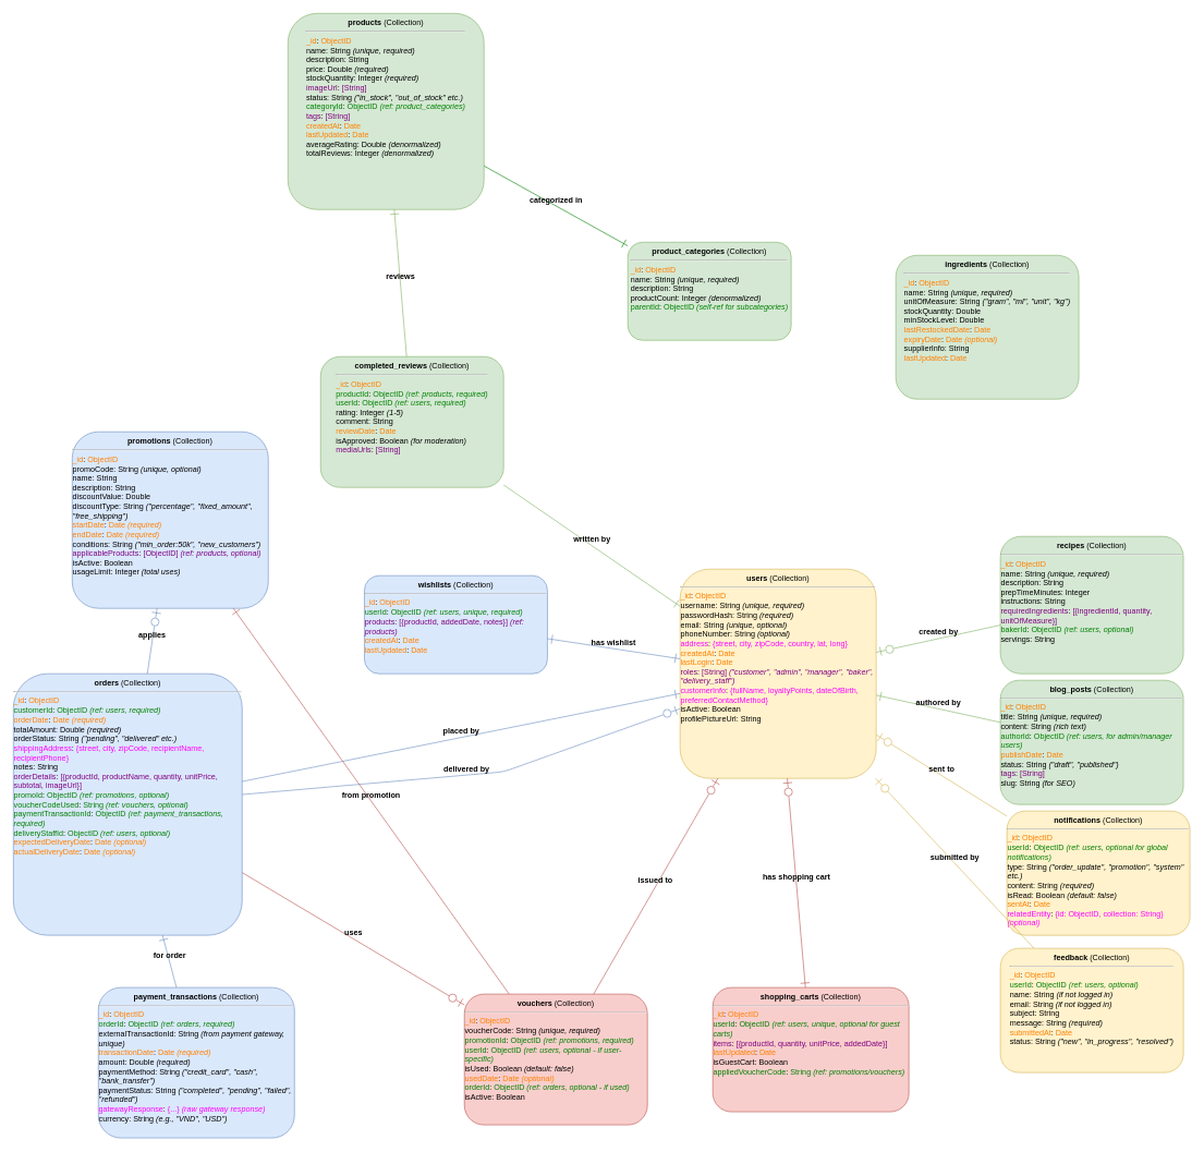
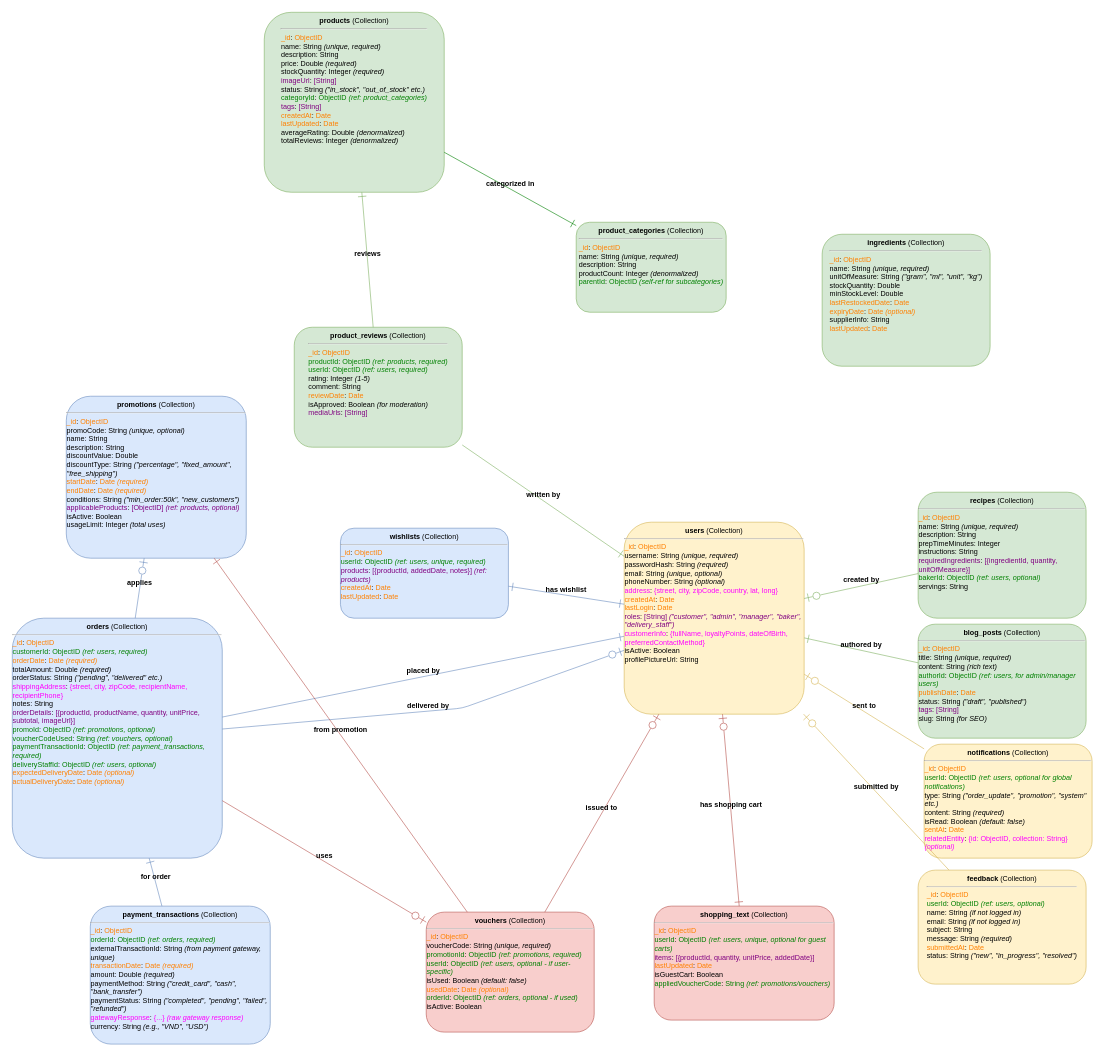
- <mxCell id="12" value="&lt;b&gt;completed_reviews&lt;/b&gt; (Collection)&lt;hr&gt;&lt;div style=&quot;text-align: left&quot;&gt;&lt;font color=&quot;#FF8000&quot;&gt;_id&lt;/font&gt;: &lt;font color=&quot;#FF8000&quot;&gt;ObjectID&lt;/font&gt;&lt;br&gt;&lt;font color=&quot;#008000&quot;&gt;productId&lt;/font&gt;: &lt;font color=&quot;#008000&quot;&gt;ObjectID &lt;i&gt;(ref: products, required)&lt;/i&gt;&lt;/font&gt;&lt;br&gt;&lt;font color=&quot;#008000&quot;&gt;userId&lt;/font&gt;: &lt;font color=&quot;#008000&quot;&gt;ObjectID &lt;i&gt;(ref: users, required)&lt;/i&gt;&lt;/font&gt;&lt;br&gt;rating: Integer &lt;i&gt;(1-5)&lt;/i&gt;&lt;br&gt;comment: String&lt;br&gt;&lt;font color=&quot;#FF8000&quot;&gt;reviewDate&lt;/font&gt;: &lt;font color=&quot;#FF8000&quot;&gt;Date&lt;/font&gt;&lt;br&gt;isApproved: Boolean &lt;i&gt;(for moderation)&lt;/i&gt;&lt;br&gt;&lt;font color=&quot;#800080&quot;&gt;mediaUrls&lt;/font&gt;: &lt;font color=&quot;#800080&quot;&gt;[String]&lt;/font&gt;&lt;/div&gt;" style="rounded=1;whiteSpace=wrap;html=1;fillColor=#D5E8D4;strokeColor=#82B366;fontFamily=Helvetica;fontSize=12;align=center;verticalAlign=top;" parent="1" vertex="1"><mxGeometry x="490" y="545" width="280" height="200" as="geometry" /></mxCell>
+ <mxCell id="12" value="&lt;b&gt;product_reviews&lt;/b&gt; (Collection)&lt;hr&gt;&lt;div style=&quot;text-align: left&quot;&gt;&lt;font color=&quot;#FF8000&quot;&gt;_id&lt;/font&gt;: &lt;font color=&quot;#FF8000&quot;&gt;ObjectID&lt;/font&gt;&lt;br&gt;&lt;font color=&quot;#008000&quot;&gt;productId&lt;/font&gt;: &lt;font color=&quot;#008000&quot;&gt;ObjectID &lt;i&gt;(ref: products, required)&lt;/i&gt;&lt;/font&gt;&lt;br&gt;&lt;font color=&quot;#008000&quot;&gt;userId&lt;/font&gt;: &lt;font color=&quot;#008000&quot;&gt;ObjectID &lt;i&gt;(ref: users, required)&lt;/i&gt;&lt;/font&gt;&lt;br&gt;rating: Integer &lt;i&gt;(1-5)&lt;/i&gt;&lt;br&gt;comment: String&lt;br&gt;&lt;font color=&quot;#FF8000&quot;&gt;reviewDate&lt;/font&gt;: &lt;font color=&quot;#FF8000&quot;&gt;Date&lt;/font&gt;&lt;br&gt;isApproved: Boolean &lt;i&gt;(for moderation)&lt;/i&gt;&lt;br&gt;&lt;font color=&quot;#800080&quot;&gt;mediaUrls&lt;/font&gt;: &lt;font color=&quot;#800080&quot;&gt;[String]&lt;/font&gt;&lt;/div&gt;" style="rounded=1;whiteSpace=wrap;html=1;fillColor=#D5E8D4;strokeColor=#82B366;fontFamily=Helvetica;fontSize=12;align=center;verticalAlign=top;" parent="1" vertex="1"><mxGeometry x="490" y="545" width="280" height="200" as="geometry" /></mxCell>
- <mxCell id="11" value="&lt;b&gt;wishlists&lt;/b&gt; (Collection)&lt;hr&gt;&lt;div style=&quot;text-align: left&quot;&gt;&lt;font color=&quot;#FF8000&quot;&gt;_id&lt;/font&gt;: &lt;font color=&quot;#FF8000&quot;&gt;ObjectID&lt;/font&gt;&lt;br&gt;&lt;font color=&quot;#008000&quot;&gt;userId&lt;/font&gt;: &lt;font color=&quot;#008000&quot;&gt;ObjectID &lt;i&gt;(ref: users, unique, required)&lt;/i&gt;&lt;/font&gt;&lt;br&gt;&lt;font color=&quot;#800080&quot;&gt;products&lt;/font&gt;: &lt;font color=&quot;#800080&quot;&gt;[{productId, addedDate, notes}] &lt;i&gt;(ref: products)&lt;/i&gt;&lt;/font&gt;&lt;br&gt;&lt;font color=&quot;#FF8000&quot;&gt;createdAt&lt;/font&gt;: &lt;font color=&quot;#FF8000&quot;&gt;Date&lt;/font&gt;&lt;br&gt;&lt;font color=&quot;#FF8000&quot;&gt;lastUpdated&lt;/font&gt;: &lt;font color=&quot;#FF8000&quot;&gt;Date&lt;/font&gt;&lt;/div&gt;" style="rounded=1;whiteSpace=wrap;html=1;fillColor=#DAE8FC;strokeColor=#6C8EBF;fontFamily=Helvetica;fontSize=12;align=center;verticalAlign=top;" parent="1" vertex="1"><mxGeometry x="557" y="880" width="280" height="150" as="geometry" /></mxCell>
+ <mxCell id="11" value="&lt;b&gt;wishlists&lt;/b&gt; (Collection)&lt;hr&gt;&lt;div style=&quot;text-align: left&quot;&gt;&lt;font color=&quot;#FF8000&quot;&gt;_id&lt;/font&gt;: &lt;font color=&quot;#FF8000&quot;&gt;ObjectID&lt;/font&gt;&lt;br&gt;&lt;font color=&quot;#008000&quot;&gt;userId&lt;/font&gt;: &lt;font color=&quot;#008000&quot;&gt;ObjectID &lt;i&gt;(ref: users, unique, required)&lt;/i&gt;&lt;/font&gt;&lt;br&gt;&lt;font color=&quot;#800080&quot;&gt;products&lt;/font&gt;: &lt;font color=&quot;#800080&quot;&gt;[{productId, addedDate, notes}] &lt;i&gt;(ref: products)&lt;/i&gt;&lt;/font&gt;&lt;br&gt;&lt;font color=&quot;#FF8000&quot;&gt;createdAt&lt;/font&gt;: &lt;font color=&quot;#FF8000&quot;&gt;Date&lt;/font&gt;&lt;br&gt;&lt;font color=&quot;#FF8000&quot;&gt;lastUpdated&lt;/font&gt;: &lt;font color=&quot;#FF8000&quot;&gt;Date&lt;/font&gt;&lt;/div&gt;" style="rounded=1;whiteSpace=wrap;html=1;fillColor=#DAE8FC;strokeColor=#6C8EBF;fontFamily=Helvetica;fontSize=12;align=center;verticalAlign=top;" parent="1" vertex="1"><mxGeometry x="567" y="880" width="280" height="150" as="geometry" /></mxCell>
- <mxCell id="13" value="&lt;b&gt;shopping_carts&lt;/b&gt; (Collection)&lt;hr&gt;&lt;div style=&quot;text-align: left&quot;&gt;&lt;font color=&quot;#FF8000&quot;&gt;_id&lt;/font&gt;: &lt;font color=&quot;#FF8000&quot;&gt;ObjectID&lt;/font&gt;&lt;br&gt;&lt;font color=&quot;#008000&quot;&gt;userId&lt;/font&gt;: &lt;font color=&quot;#008000&quot;&gt;ObjectID &lt;i&gt;(ref: users, unique, optional for guest carts)&lt;/i&gt;&lt;/font&gt;&lt;br&gt;&lt;font color=&quot;#800080&quot;&gt;items&lt;/font&gt;: &lt;font color=&quot;#800080&quot;&gt;[{productId, quantity, unitPrice, addedDate}]&lt;/font&gt;&lt;br&gt;&lt;font color=&quot;#FF8000&quot;&gt;lastUpdated&lt;/font&gt;: &lt;font color=&quot;#FF8000&quot;&gt;Date&lt;/font&gt;&lt;br&gt;isGuestCart: Boolean&lt;br&gt;&lt;font color=&quot;#008000&quot;&gt;appliedVoucherCode&lt;/font&gt;: &lt;font color=&quot;#008000&quot;&gt;String &lt;i&gt;(ref: promotions/vouchers)&lt;/i&gt;&lt;/font&gt;&lt;/div&gt;" style="rounded=1;whiteSpace=wrap;html=1;fillColor=#F8CECC;strokeColor=#B85450;fontFamily=Helvetica;fontSize=12;align=center;verticalAlign=top;" parent="1" vertex="1"><mxGeometry x="1090" y="1510" width="300" height="190" as="geometry" /></mxCell>
+ <mxCell id="13" value="&lt;b&gt;shopping_text&lt;/b&gt; (Collection)&lt;hr&gt;&lt;div style=&quot;text-align: left&quot;&gt;&lt;font color=&quot;#FF8000&quot;&gt;_id&lt;/font&gt;: &lt;font color=&quot;#FF8000&quot;&gt;ObjectID&lt;/font&gt;&lt;br&gt;&lt;font color=&quot;#008000&quot;&gt;userId&lt;/font&gt;: &lt;font color=&quot;#008000&quot;&gt;ObjectID &lt;i&gt;(ref: users, unique, optional for guest carts)&lt;/i&gt;&lt;/font&gt;&lt;br&gt;&lt;font color=&quot;#800080&quot;&gt;items&lt;/font&gt;: &lt;font color=&quot;#800080&quot;&gt;[{productId, quantity, unitPrice, addedDate}]&lt;/font&gt;&lt;br&gt;&lt;font color=&quot;#FF8000&quot;&gt;lastUpdated&lt;/font&gt;: &lt;font color=&quot;#FF8000&quot;&gt;Date&lt;/font&gt;&lt;br&gt;isGuestCart: Boolean&lt;br&gt;&lt;font color=&quot;#008000&quot;&gt;appliedVoucherCode&lt;/font&gt;: &lt;font color=&quot;#008000&quot;&gt;String &lt;i&gt;(ref: promotions/vouchers)&lt;/i&gt;&lt;/font&gt;&lt;/div&gt;" style="rounded=1;whiteSpace=wrap;html=1;fillColor=#F8CECC;strokeColor=#B85450;fontFamily=Helvetica;fontSize=12;align=center;verticalAlign=top;" parent="1" vertex="1"><mxGeometry x="1090" y="1510" width="300" height="190" as="geometry" /></mxCell>
